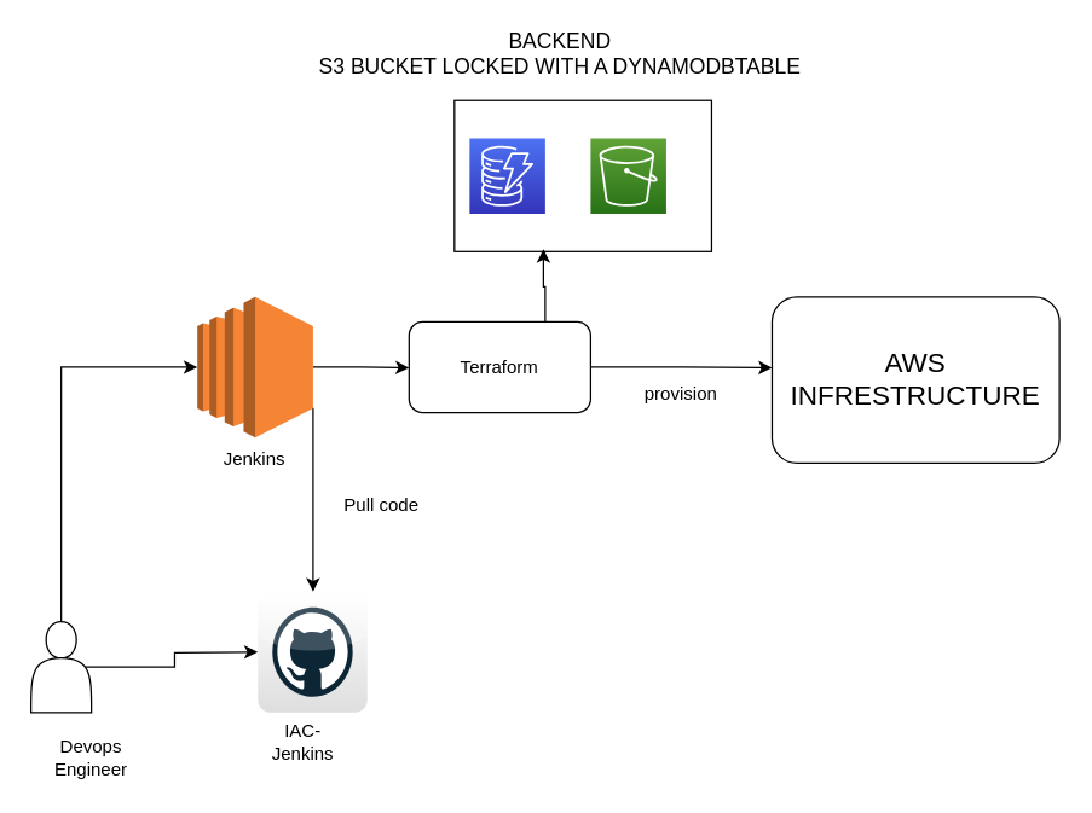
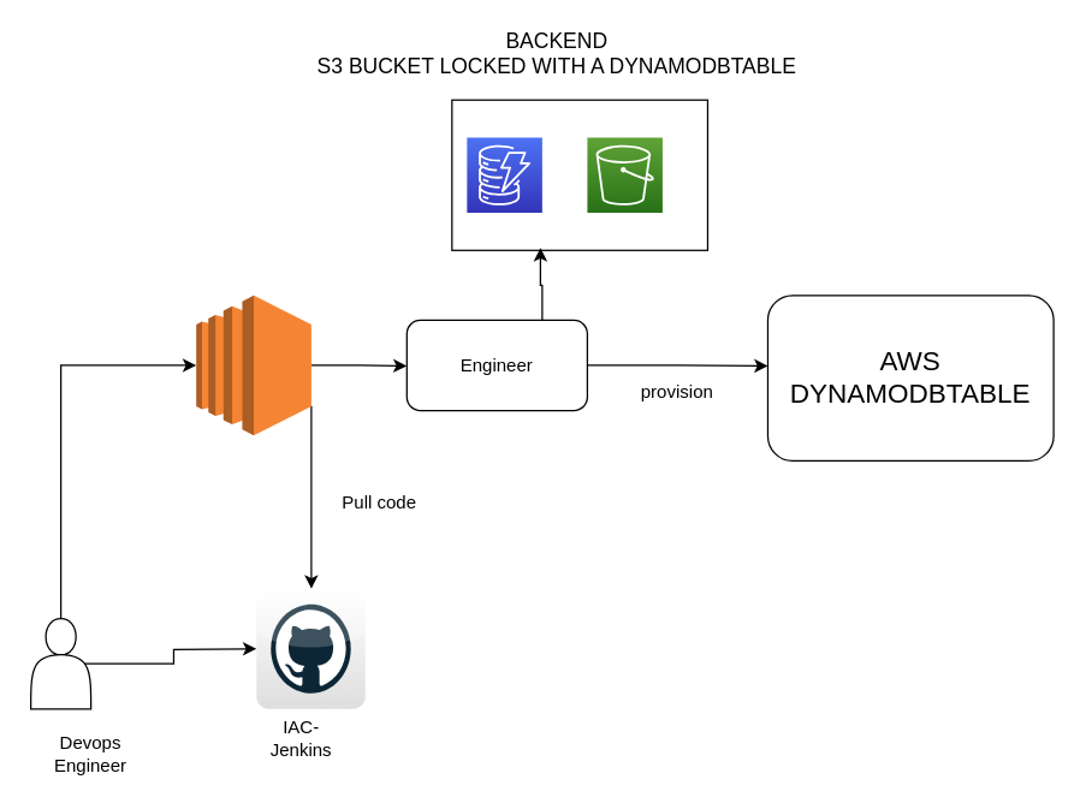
- <mxCell id="17" value="Terraform" style="rounded=1;whiteSpace=wrap;html=1;" vertex="1" parent="1"><mxGeometry x="270" y="212.5" width="120" height="60" as="geometry" /></mxCell>
+ <mxCell id="17" value="Engineer" style="rounded=1;whiteSpace=wrap;html=1;" vertex="1" parent="1"><mxGeometry x="270" y="212.5" width="120" height="60" as="geometry" /></mxCell>
- <mxCell id="18" value="&lt;font style=&quot;font-size: 18px;&quot;&gt;AWS&lt;br&gt;INFRESTRUCTURE&lt;/font&gt;" style="rounded=1;whiteSpace=wrap;html=1;" vertex="1" parent="1"><mxGeometry x="510" y="196" width="190" height="110" as="geometry" /></mxCell>
+ <mxCell id="18" value="&lt;font style=&quot;font-size: 18px;&quot;&gt;AWS&lt;br&gt;DYNAMODBTABLE&lt;/font&gt;" style="rounded=1;whiteSpace=wrap;html=1;" vertex="1" parent="1"><mxGeometry x="510" y="196" width="190" height="110" as="geometry" /></mxCell>
- <mxCell id="14" value="Jenkins" style="text;html=1;strokeColor=none;fillColor=none;align=center;verticalAlign=middle;whiteSpace=wrap;rounded=0;" vertex="1" parent="1"><mxGeometry x="138.25" y="289" width="60" height="30" as="geometry" /></mxCell>
